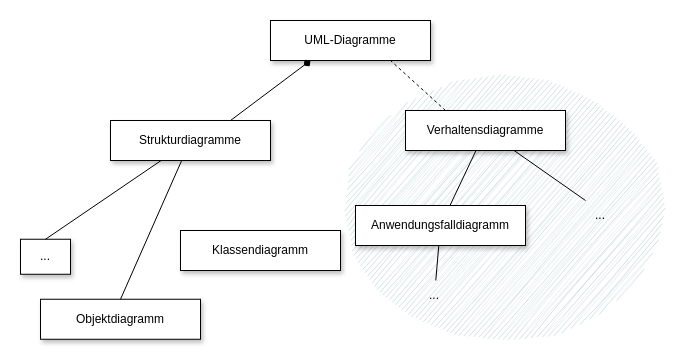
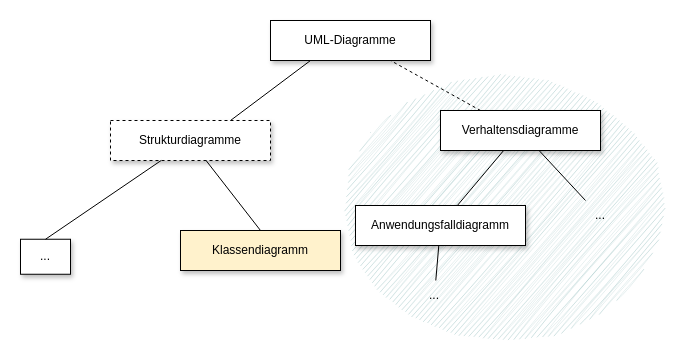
- <mxCell id="10" value="" style="endArrow=diamond;html=1;rounded=0;entryX=0.25;entryY=1;entryDx=0;entryDy=0;exitX=0.75;exitY=0;exitDx=0;exitDy=0;" parent="1" source="5" target="3" edge="1"><mxGeometry width="50" height="50" relative="1" as="geometry"><mxPoint x="340" y="150" as="sourcePoint" /><mxPoint x="390" y="100" as="targetPoint" /></mxGeometry></mxCell>
+ <mxCell id="10" value="" style="endArrow=none;html=1;rounded=0;entryX=0.25;entryY=1;entryDx=0;entryDy=0;exitX=0.75;exitY=0;exitDx=0;exitDy=0;" parent="1" source="5" target="3" edge="1"><mxGeometry width="50" height="50" relative="1" as="geometry"><mxPoint x="340" y="150" as="sourcePoint" /><mxPoint x="390" y="100" as="targetPoint" /></mxGeometry></mxCell>
- <mxCell id="4" value="Verhaltensdiagramme" style="rounded=0;whiteSpace=wrap;html=1;shadow=1;" parent="1" vertex="1"><mxGeometry x="405" y="110" width="160" height="40" as="geometry" /></mxCell>
+ <mxCell id="4" value="Verhaltensdiagramme" style="rounded=0;whiteSpace=wrap;html=1;shadow=1;" parent="1" vertex="1"><mxGeometry x="440" y="110" width="160" height="40" as="geometry" /></mxCell>
- <mxCell id="5" value="Strukturdiagramme" style="rounded=0;whiteSpace=wrap;html=1;shadow=1;" parent="1" vertex="1"><mxGeometry x="110" y="120" width="160" height="40" as="geometry" /></mxCell>
+ <mxCell id="5" value="Strukturdiagramme" style="rounded=0;whiteSpace=wrap;html=1;shadow=1;dashed=1;" parent="1" vertex="1"><mxGeometry x="110" y="120" width="160" height="40" as="geometry" /></mxCell>
+ <mxCell id="14" value="" style="endArrow=none;html=1;rounded=0;exitX=0.5;exitY=0;exitDx=0;exitDy=0;" parent="1" source="7" target="5" edge="1"><mxGeometry width="50" height="50" relative="1" as="geometry"><mxPoint x="380" y="378.75" as="sourcePoint" /><mxPoint x="230" y="218.75" as="targetPoint" /></mxGeometry></mxCell>
- <mxCell id="13" value="" style="endArrow=none;html=1;rounded=0;exitX=0.5;exitY=0;exitDx=0;exitDy=0;" parent="1" source="6" target="5" edge="1"><mxGeometry width="50" height="50" relative="1" as="geometry"><mxPoint x="380" y="378.75" as="sourcePoint" /><mxPoint x="190" y="218.75" as="targetPoint" /></mxGeometry></mxCell>
- <mxCell id="7" value="Klassendiagramm" style="rounded=0;whiteSpace=wrap;html=1;shadow=1;" parent="1" vertex="1"><mxGeometry x="180" y="230" width="160" height="40" as="geometry" /></mxCell>
+ <mxCell id="7" value="Klassendiagramm" style="rounded=0;whiteSpace=wrap;html=1;shadow=1;fillColor=#fff2cc;" parent="1" vertex="1"><mxGeometry x="180" y="230" width="160" height="40" as="geometry" /></mxCell>
- <mxCell id="6" value="Objektdiagramm" style="rounded=0;whiteSpace=wrap;html=1;shadow=1;" parent="1" vertex="1"><mxGeometry x="40" y="298.75" width="160" height="40" as="geometry" /></mxCell>
